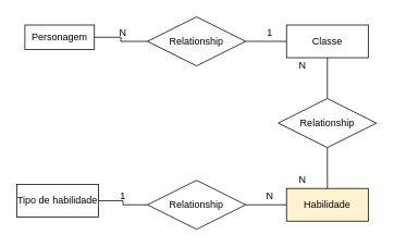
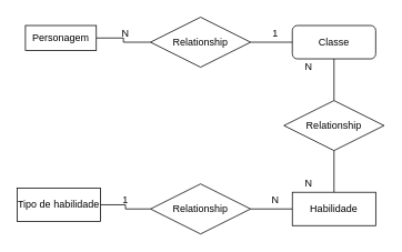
- <mxCell id="7" value="Classe" style="whiteSpace=wrap;html=1;align=center;" parent="1" vertex="1"><mxGeometry x="350" y="30" width="100" height="40" as="geometry" /></mxCell>
+ <mxCell id="7" value="Classe" style="whiteSpace=wrap;html=1;align=center;rounded=1;" parent="1" vertex="1"><mxGeometry x="350" y="30" width="100" height="40" as="geometry" /></mxCell>
- <mxCell id="11" value="Habilidade" style="whiteSpace=wrap;html=1;align=center;fillColor=#fff2cc;" parent="1" vertex="1"><mxGeometry x="350" y="230" width="100" height="40" as="geometry" /></mxCell>
+ <mxCell id="11" value="Habilidade" style="whiteSpace=wrap;html=1;align=center;" parent="1" vertex="1"><mxGeometry x="350" y="230" width="100" height="40" as="geometry" /></mxCell>
